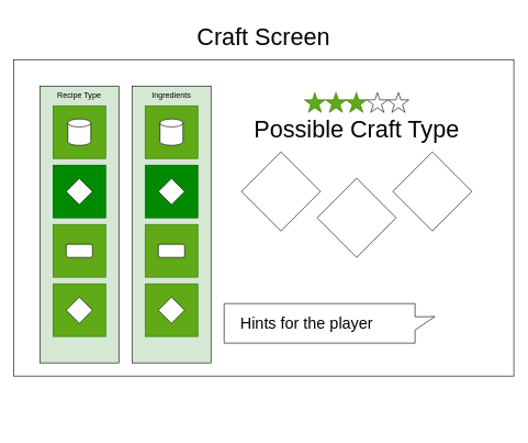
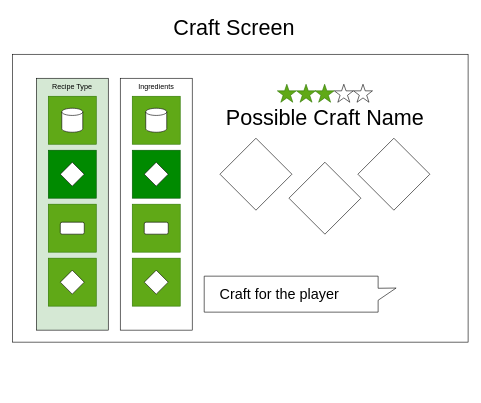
- <mxCell id="3" value="Craft Screen" style="text;html=1;strokeColor=none;fillColor=none;align=center;verticalAlign=middle;whiteSpace=wrap;rounded=0;fontSize=36;" vertex="1" parent="1"><mxGeometry x="20" y="20" width="760" height="70" as="geometry" /></mxCell>
+ <mxCell id="3" value="Craft Screen" style="text;html=1;strokeColor=none;fillColor=none;align=center;verticalAlign=middle;whiteSpace=wrap;rounded=0;fontSize=36;" vertex="1" parent="1"><mxGeometry x="10" y="10" width="760" height="70" as="geometry" /></mxCell>
- <mxCell id="13" value="Ingredients" style="rounded=0;whiteSpace=wrap;html=1;fontSize=12;horizontal=1;textDirection=rtl;verticalAlign=top;fillColor=#d5e8d4;" vertex="1" parent="1"><mxGeometry x="200" y="130" width="120" height="420" as="geometry" /></mxCell>
+ <mxCell id="13" value="Ingredients" style="rounded=0;whiteSpace=wrap;html=1;fontSize=12;horizontal=1;textDirection=rtl;verticalAlign=top;" vertex="1" parent="1"><mxGeometry x="200" y="130" width="120" height="420" as="geometry" /></mxCell>
- <mxCell id="25" value="Possible Craft Type" style="text;html=1;strokeColor=none;fillColor=none;align=center;verticalAlign=middle;whiteSpace=wrap;rounded=0;fontSize=36;" vertex="1" parent="1"><mxGeometry x="350" y="160" width="382.5" height="70" as="geometry" /></mxCell>
+ <mxCell id="25" value="Possible Craft Name" style="text;html=1;strokeColor=none;fillColor=none;align=center;verticalAlign=middle;whiteSpace=wrap;rounded=0;fontSize=36;" vertex="1" parent="1"><mxGeometry x="350" y="160" width="382.5" height="70" as="geometry" /></mxCell>
- <mxCell id="27" value="Hints for the player" style="text;html=1;strokeColor=none;fillColor=none;align=center;verticalAlign=middle;whiteSpace=wrap;rounded=0;fontSize=24;" vertex="1" parent="1"><mxGeometry x="350" y="470" width="231.25" height="40" as="geometry" /></mxCell>
+ <mxCell id="27" value="Craft for the player" style="text;html=1;strokeColor=none;fillColor=none;align=center;verticalAlign=middle;whiteSpace=wrap;rounded=0;fontSize=24;" vertex="1" parent="1"><mxGeometry x="350" y="470" width="231.25" height="40" as="geometry" /></mxCell>
